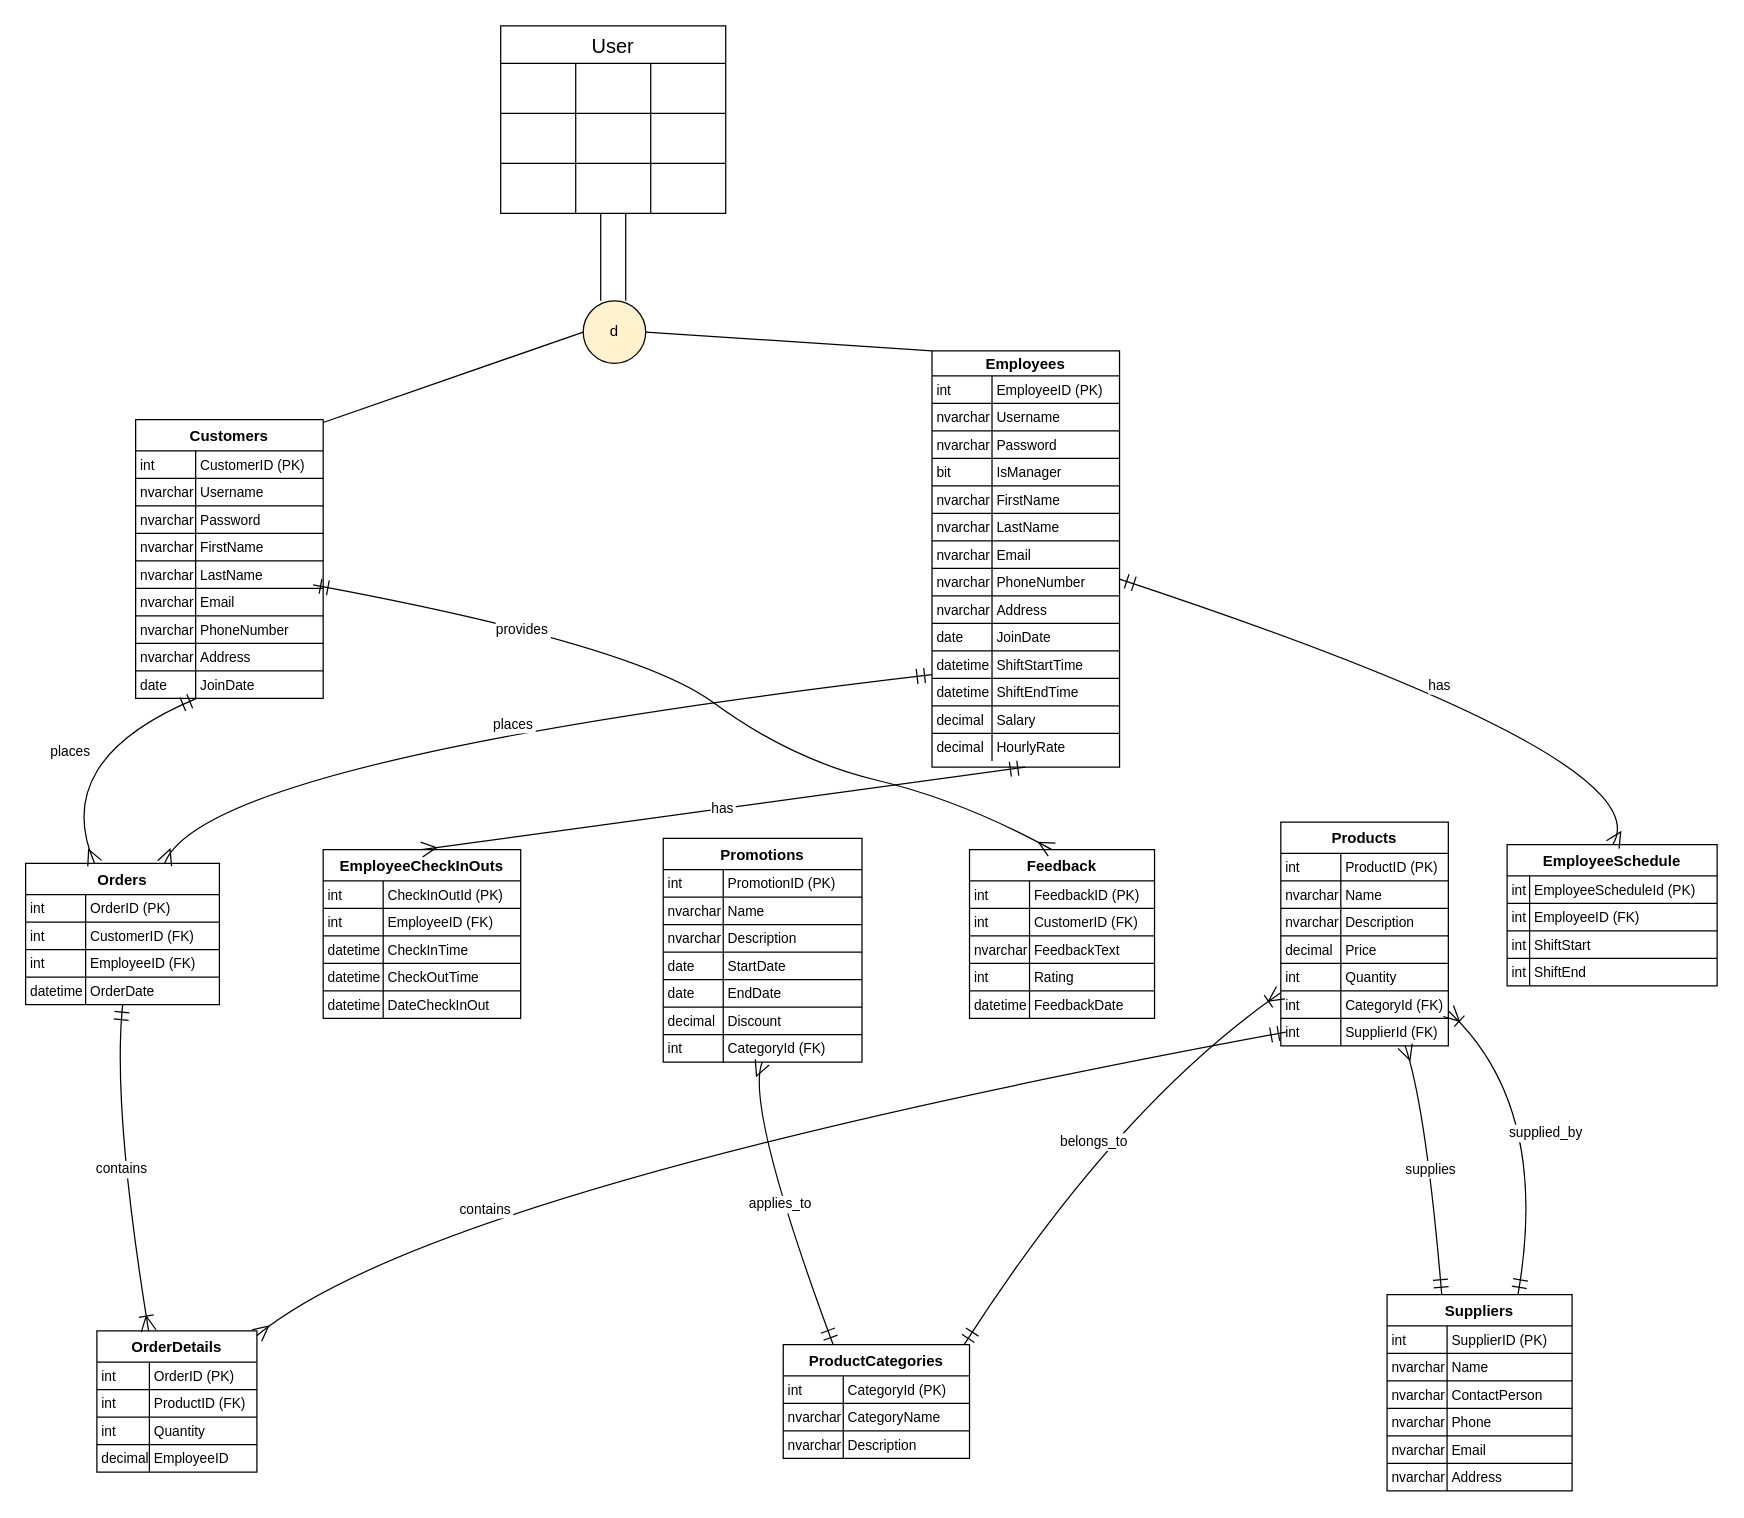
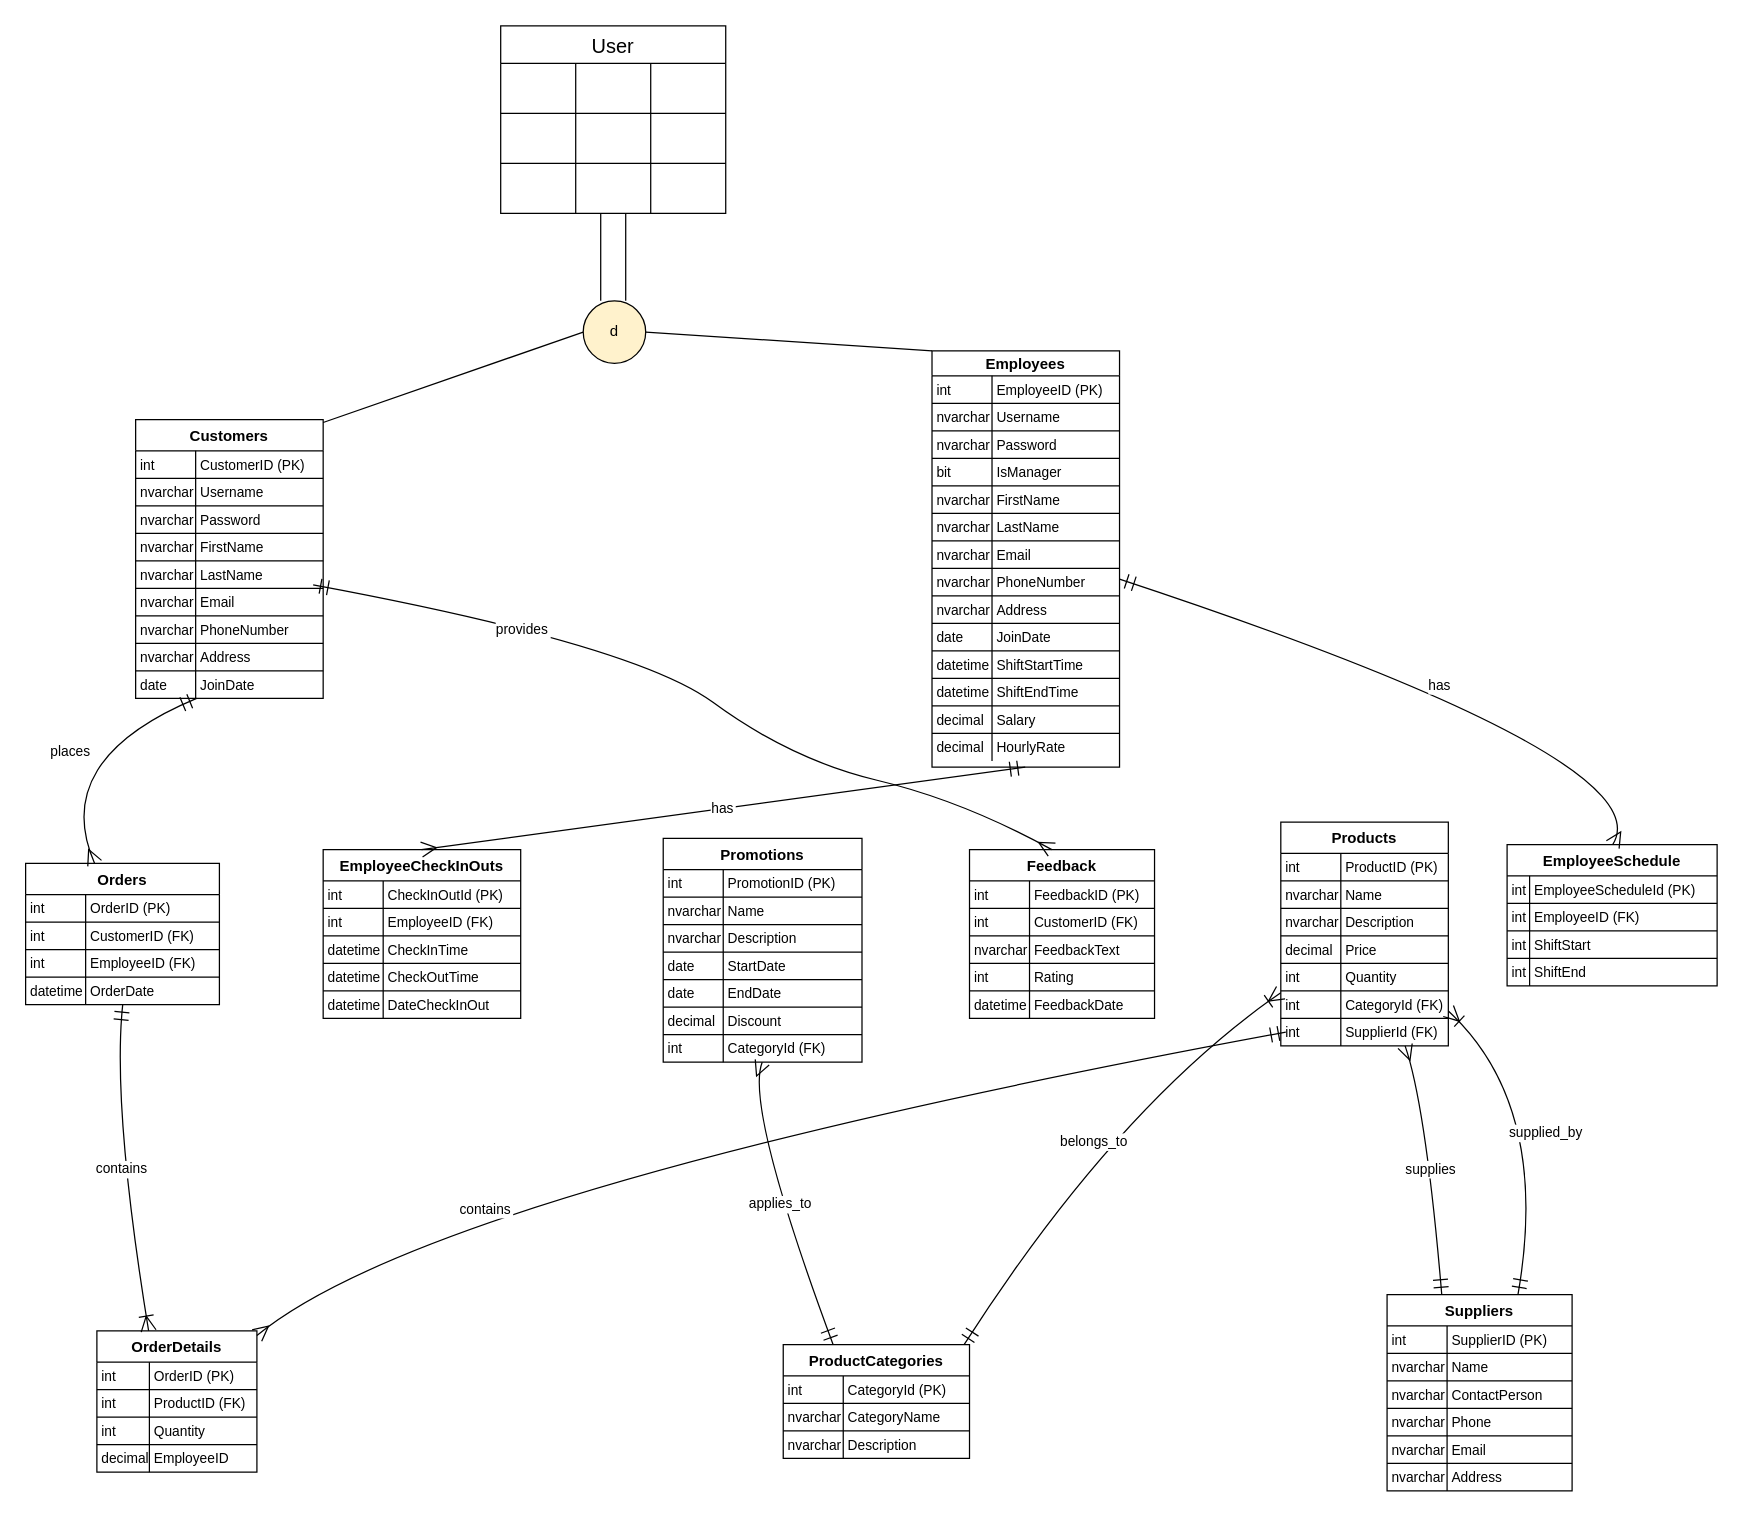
- <mxCell id="217" value="places" style="curved=1;startArrow=ERmandOne;startSize=10;;endArrow=ERmany;endSize=10;;exitX=-0.002;exitY=0.779;entryX=0.719;entryY=-0.004;rounded=0;" parent="1" source="2" target="45" edge="1"><mxGeometry relative="1" as="geometry"><Array as="points"><mxPoint x="163" y="607" /></Array></mxGeometry></mxCell>
